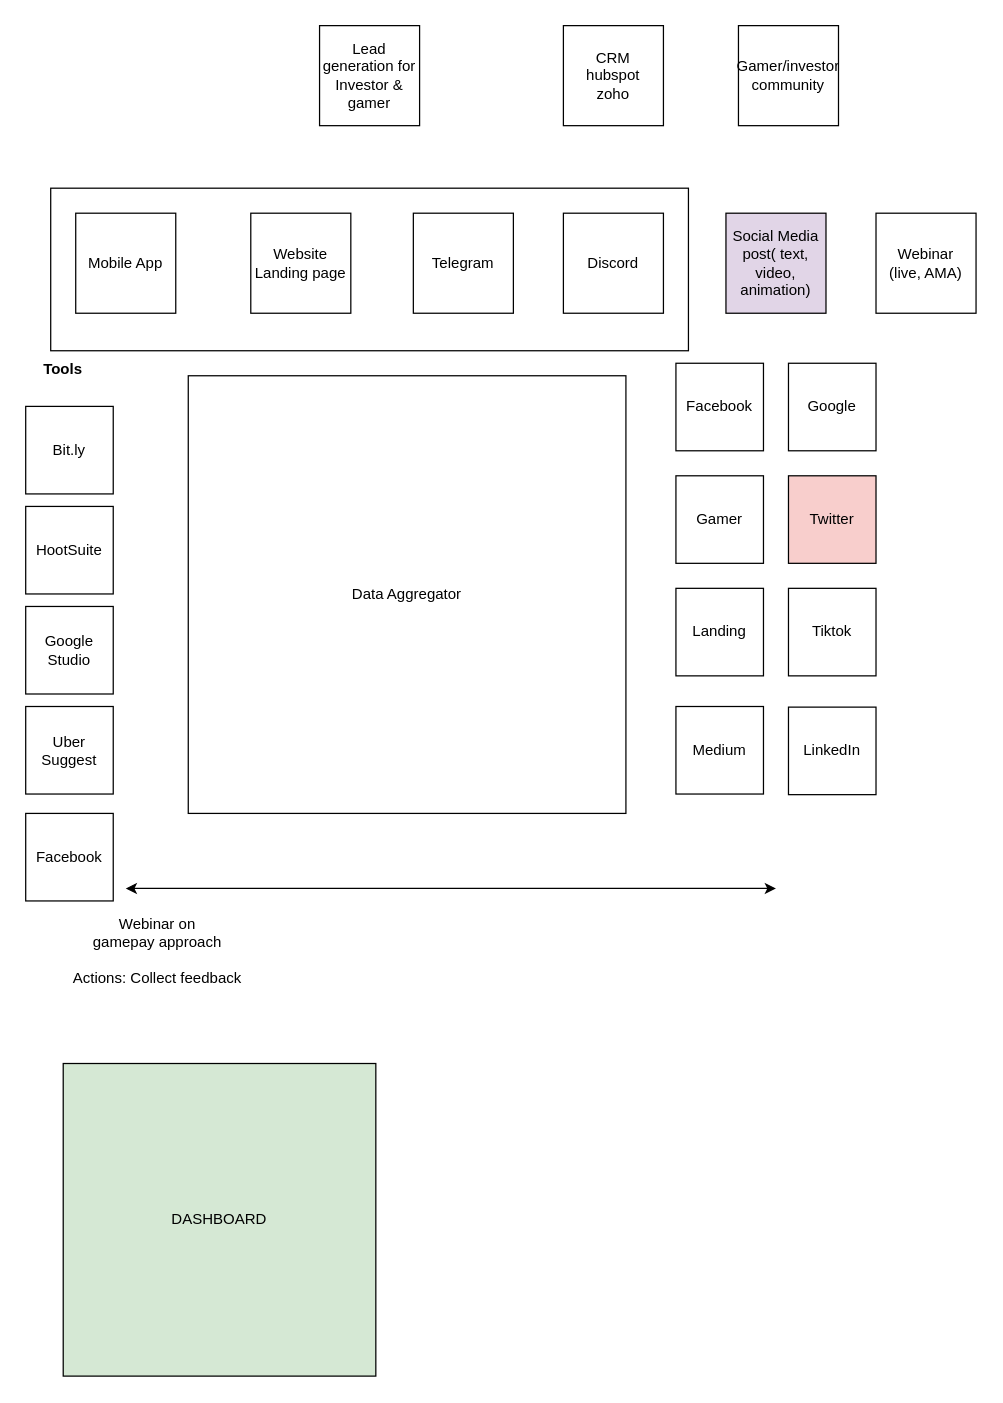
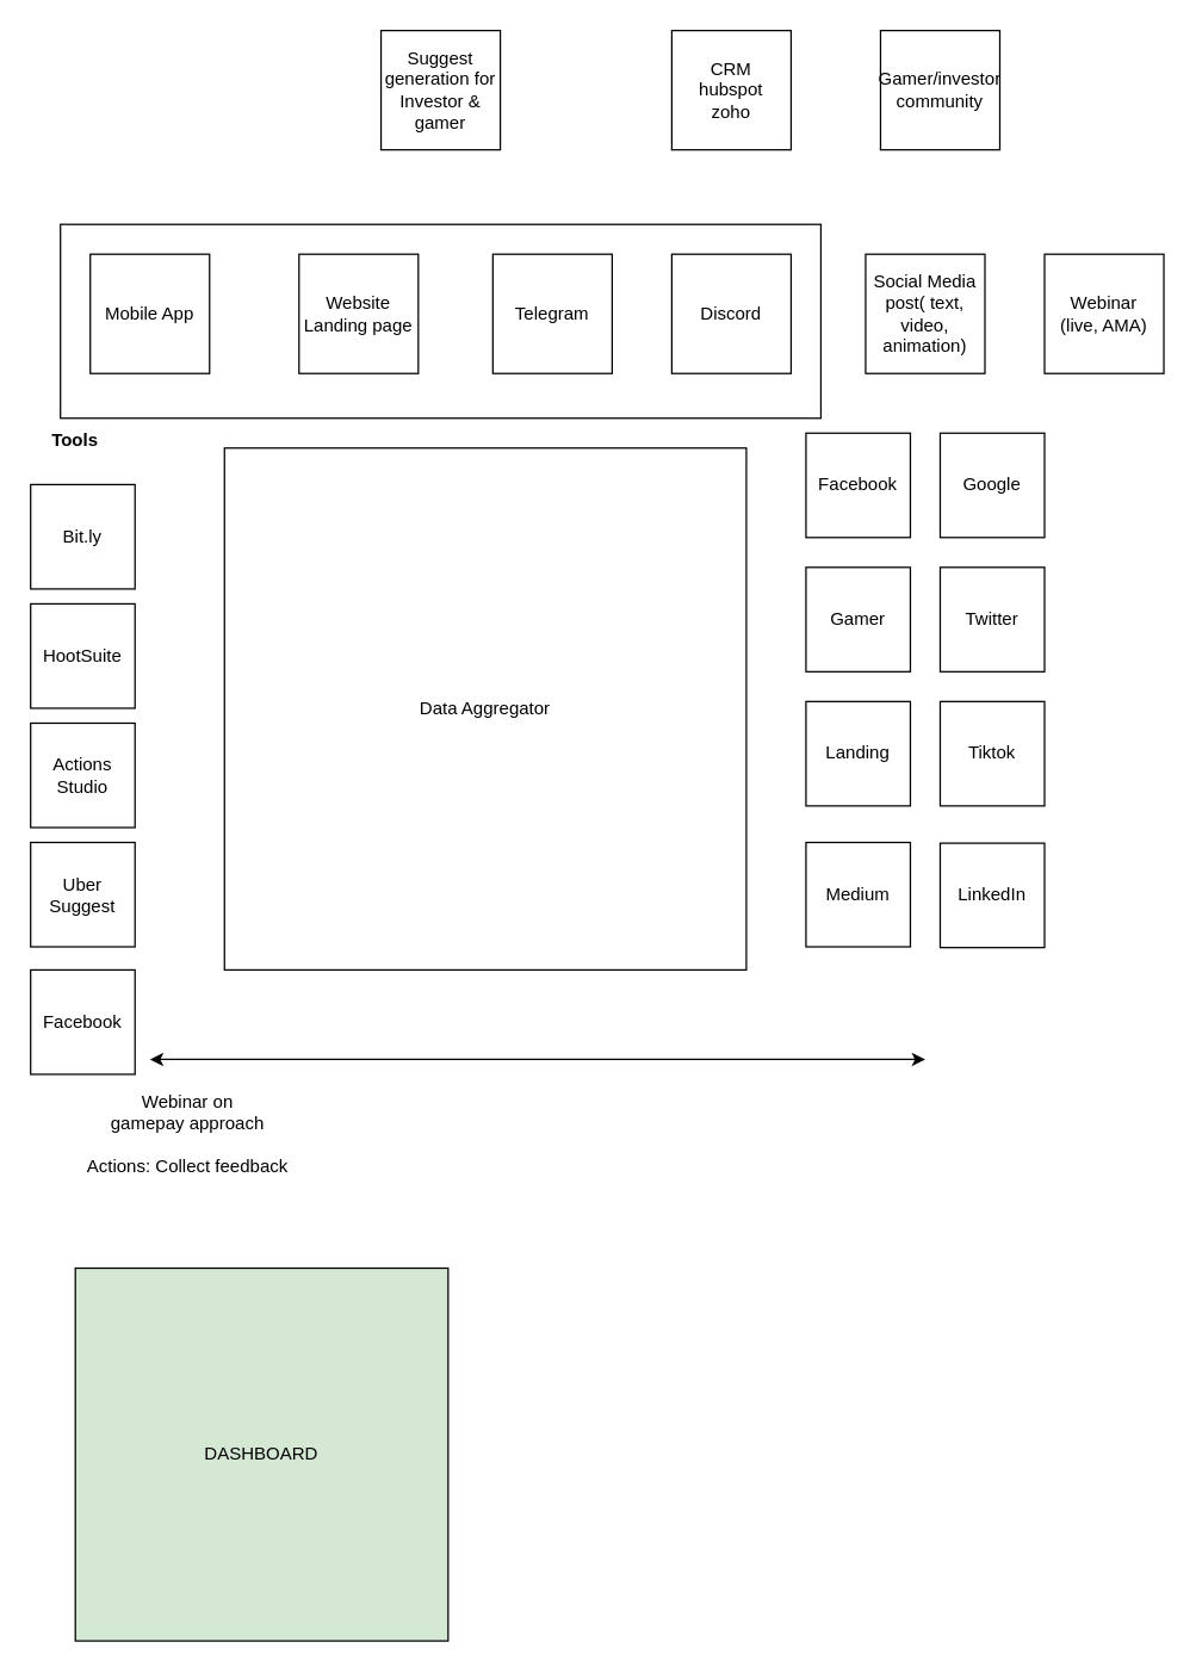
- <mxCell id="18" value="Lead generation for Investor &amp;amp; gamer" style="whiteSpace=wrap;html=1;aspect=fixed;" parent="1" vertex="1"><mxGeometry x="255" y="20" width="80" height="80" as="geometry" /></mxCell>
+ <mxCell id="18" value="Suggest generation for Investor &amp;amp; gamer" style="whiteSpace=wrap;html=1;aspect=fixed;" parent="1" vertex="1"><mxGeometry x="255" y="20" width="80" height="80" as="geometry" /></mxCell>
- <mxCell id="7" value="Social Media&lt;br&gt;post( text, video, animation)" style="whiteSpace=wrap;html=1;aspect=fixed;fillColor=#e1d5e7;" parent="1" vertex="1"><mxGeometry x="580" y="170" width="80" height="80" as="geometry" /></mxCell>
+ <mxCell id="7" value="Social Media&lt;br&gt;post( text, video, animation)" style="whiteSpace=wrap;html=1;aspect=fixed;" parent="1" vertex="1"><mxGeometry x="580" y="170" width="80" height="80" as="geometry" /></mxCell>
- <mxCell id="11" value="Twitter" style="whiteSpace=wrap;html=1;aspect=fixed;fillColor=#f8cecc;" parent="1" vertex="1"><mxGeometry x="630" y="380" width="70" height="70" as="geometry" /></mxCell>
+ <mxCell id="11" value="Twitter" style="whiteSpace=wrap;html=1;aspect=fixed;" parent="1" vertex="1"><mxGeometry x="630" y="380" width="70" height="70" as="geometry" /></mxCell>
- <mxCell id="27" value="Google Studio" style="whiteSpace=wrap;html=1;aspect=fixed;" parent="1" vertex="1"><mxGeometry x="20" y="484.5" width="70" height="70" as="geometry" /></mxCell>
+ <mxCell id="27" value="Actions Studio" style="whiteSpace=wrap;html=1;aspect=fixed;" parent="1" vertex="1"><mxGeometry x="20" y="484.5" width="70" height="70" as="geometry" /></mxCell>
